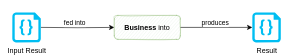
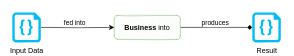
- <mxCell id="4" style="edgeStyle=orthogonalEdgeStyle;rounded=0;orthogonalLoop=1;jettySize=auto;html=1;exitX=1;exitY=0.5;exitDx=0;exitDy=0;entryX=0;entryY=0.5;entryDx=0;entryDy=0;entryPerimeter=0;" parent="1" source="6" target="7" edge="1"><mxGeometry relative="1" as="geometry" /></mxCell>
+ <mxCell id="4" style="edgeStyle=orthogonalEdgeStyle;rounded=0;orthogonalLoop=1;jettySize=auto;html=1;exitX=1;exitY=0.5;exitDx=0;exitDy=0;entryX=0;entryY=0.5;entryDx=0;entryDy=0;entryPerimeter=0;endArrow=diamond;" parent="1" source="6" target="7" edge="1"><mxGeometry relative="1" as="geometry" /></mxCell>
- <mxCell id="8" value="Input Result" style="verticalLabelPosition=bottom;html=1;verticalAlign=top;align=center;strokeColor=none;fillColor=#00BEF2;shape=mxgraph.azure.code_file;pointerEvents=1;" vertex="1" parent="1"><mxGeometry x="20" y="20" width="47.5" height="50" as="geometry" /></mxCell>
+ <mxCell id="8" value="Input Data" style="verticalLabelPosition=bottom;html=1;verticalAlign=top;align=center;strokeColor=none;fillColor=#00BEF2;shape=mxgraph.azure.code_file;pointerEvents=1;" vertex="1" parent="1"><mxGeometry x="20" y="20" width="47.5" height="50" as="geometry" /></mxCell>
